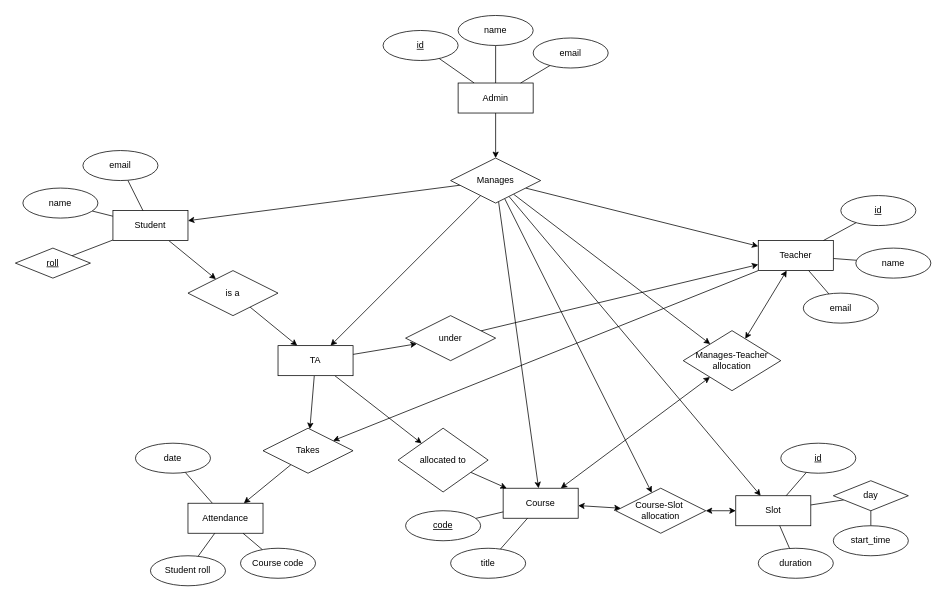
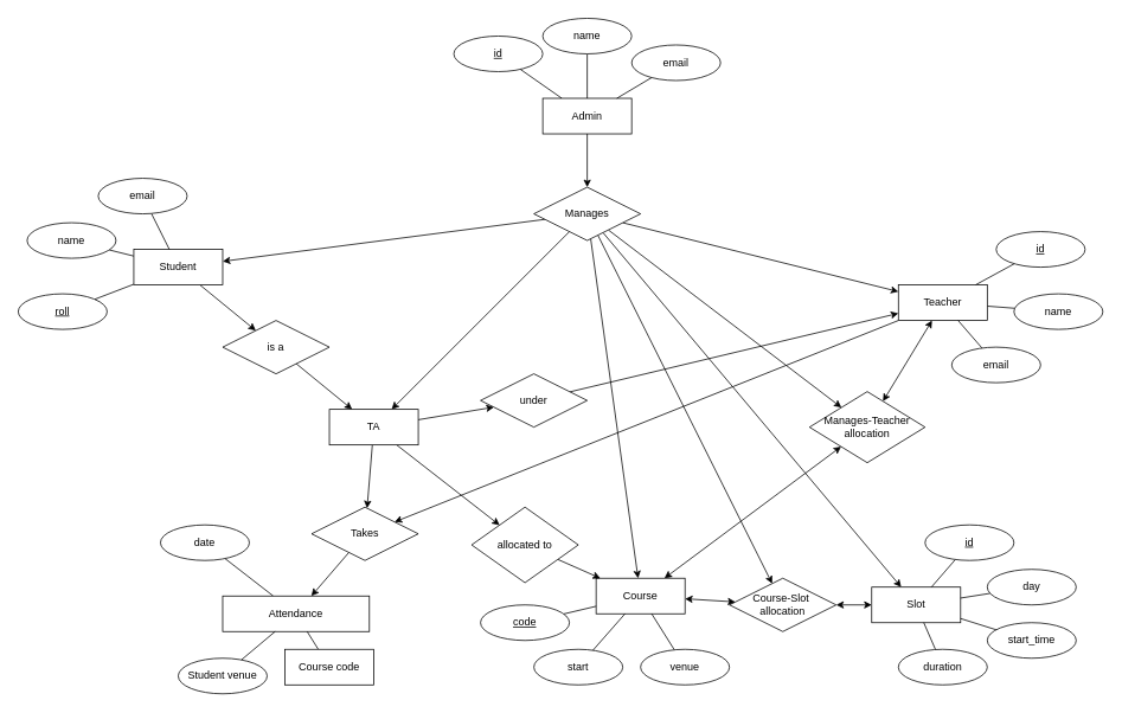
- <mxCell id="7" value="roll" style="rhombus;whiteSpace=wrap;html=1;align=center;fontStyle=4;" vertex="1" parent="1"><mxGeometry x="20" y="330" width="100" height="40" as="geometry" /></mxCell>
+ <mxCell id="7" value="roll" style="ellipse;whiteSpace=wrap;html=1;align=center;fontStyle=4;" vertex="1" parent="1"><mxGeometry x="20" y="330" width="100" height="40" as="geometry" /></mxCell>
- <mxCell id="24" value="day" style="rhombus;whiteSpace=wrap;html=1;align=center;" vertex="1" parent="1"><mxGeometry x="1110" y="640" width="100" height="40" as="geometry" /></mxCell>
+ <mxCell id="24" value="day" style="ellipse;whiteSpace=wrap;html=1;align=center;" vertex="1" parent="1"><mxGeometry x="1110" y="640" width="100" height="40" as="geometry" /></mxCell>
- <mxCell id="68" value="Attendance" style="whiteSpace=wrap;html=1;align=center;" vertex="1" parent="1"><mxGeometry x="250" y="670" width="100" height="40" as="geometry" /></mxCell>
+ <mxCell id="68" value="Attendance" style="whiteSpace=wrap;html=1;align=center;" vertex="1" parent="1"><mxGeometry x="250" y="670" width="165" height="40" as="geometry" /></mxCell>
- <mxCell id="25" style="edgeStyle=none;rounded=0;orthogonalLoop=1;jettySize=auto;html=1;endArrow=none;endFill=0;" edge="1" parent="1" source="26" target="24"><mxGeometry relative="1" as="geometry" /></mxCell>
+ <mxCell id="25" style="edgeStyle=none;rounded=0;orthogonalLoop=1;jettySize=auto;html=1;endArrow=none;endFill=0;" edge="1" parent="1" source="26" target="22"><mxGeometry relative="1" as="geometry" /></mxCell>
+ <mxCell id="38" style="edgeStyle=none;rounded=0;orthogonalLoop=1;jettySize=auto;html=1;endArrow=none;endFill=0;" edge="1" parent="1" source="39" target="33"><mxGeometry relative="1" as="geometry" /></mxCell>
- <mxCell id="72" value="Course code" style="ellipse;whiteSpace=wrap;html=1;align=center;" vertex="1" parent="1"><mxGeometry x="320" y="730" width="100" height="40" as="geometry" /></mxCell>
+ <mxCell id="72" value="Course code" style="whiteSpace=wrap;html=1;align=center;rounded=0;" vertex="1" parent="1"><mxGeometry x="320" y="730" width="100" height="40" as="geometry" /></mxCell>
- <mxCell id="37" value="title" style="ellipse;whiteSpace=wrap;html=1;align=center;" vertex="1" parent="1"><mxGeometry x="600" y="730" width="100" height="40" as="geometry" /></mxCell>
+ <mxCell id="37" value="start" style="ellipse;whiteSpace=wrap;html=1;align=center;" vertex="1" parent="1"><mxGeometry x="600" y="730" width="100" height="40" as="geometry" /></mxCell>
+ <mxCell id="39" value="venue" style="ellipse;whiteSpace=wrap;html=1;align=center;" vertex="1" parent="1"><mxGeometry x="720" y="730" width="100" height="40" as="geometry" /></mxCell>
- <mxCell id="70" value="Student roll" style="ellipse;whiteSpace=wrap;html=1;align=center;" vertex="1" parent="1"><mxGeometry x="200" y="740" width="100" height="40" as="geometry" /></mxCell>
+ <mxCell id="70" value="Student venue" style="ellipse;whiteSpace=wrap;html=1;align=center;" vertex="1" parent="1"><mxGeometry x="200" y="740" width="100" height="40" as="geometry" /></mxCell>
